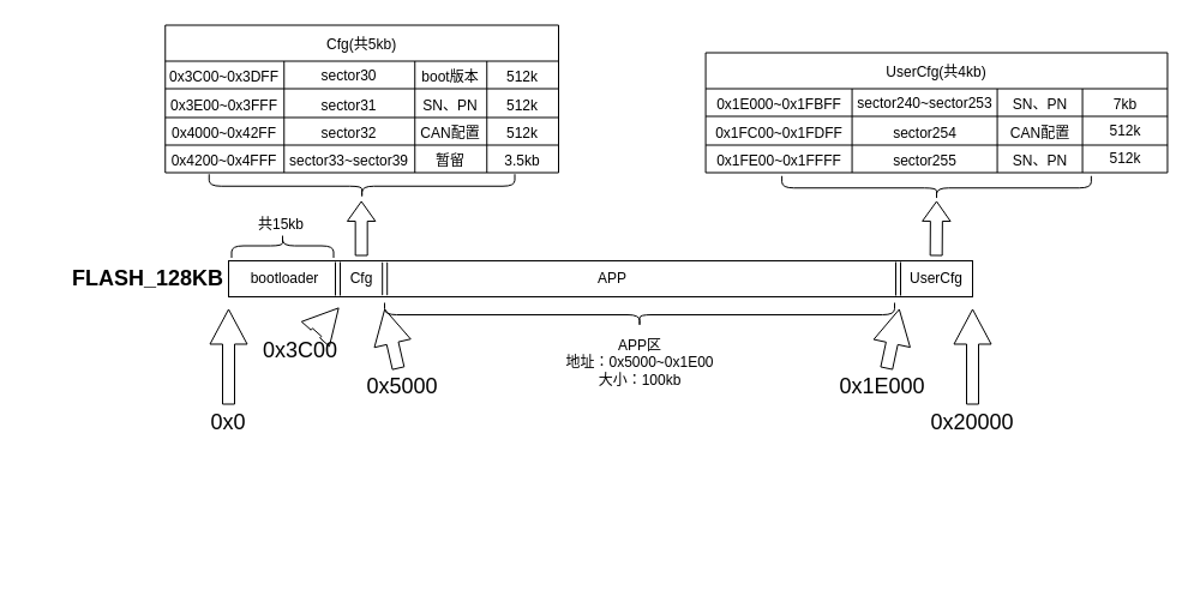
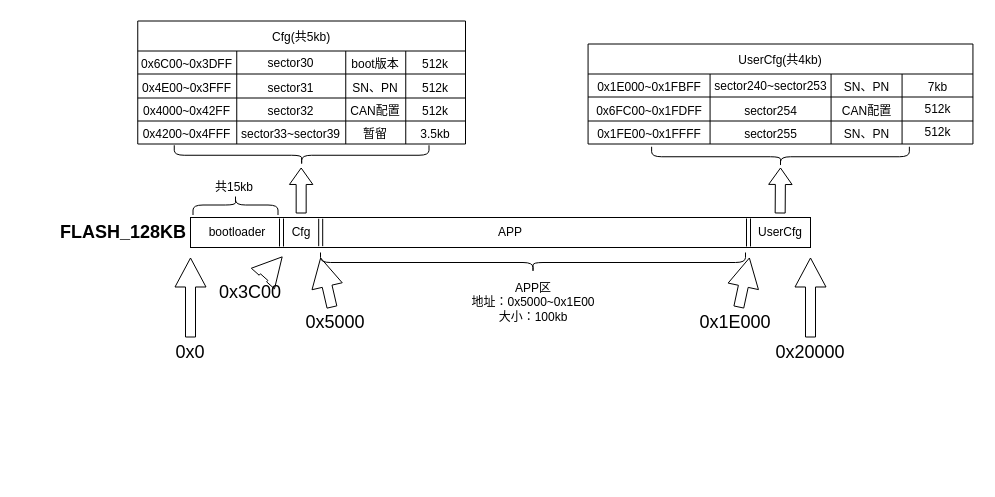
- <mxCell id="31" value="&lt;font style=&quot;font-size: 12px;&quot;&gt;0x3C00~0x3DFF&lt;/font&gt;" style="shape=partialRectangle;html=1;whiteSpace=wrap;connectable=0;strokeColor=inherit;overflow=hidden;fillColor=none;top=0;left=0;bottom=0;right=0;pointerEvents=1;fontSize=16;" vertex="1" parent="30"><mxGeometry width="99" height="23" as="geometry"><mxRectangle width="99" height="23" as="alternateBounds" /></mxGeometry></mxCell>
+ <mxCell id="31" value="&lt;font style=&quot;font-size: 12px;&quot;&gt;0x6C00~0x3DFF&lt;/font&gt;" style="shape=partialRectangle;html=1;whiteSpace=wrap;connectable=0;strokeColor=inherit;overflow=hidden;fillColor=none;top=0;left=0;bottom=0;right=0;pointerEvents=1;fontSize=16;" vertex="1" parent="30"><mxGeometry width="99" height="23" as="geometry"><mxRectangle width="99" height="23" as="alternateBounds" /></mxGeometry></mxCell>
- <mxCell id="36" value="&lt;font style=&quot;font-size: 12px;&quot;&gt;0x3E00~0x3FFF&lt;/font&gt;" style="shape=partialRectangle;html=1;whiteSpace=wrap;connectable=0;strokeColor=inherit;overflow=hidden;fillColor=none;top=0;left=0;bottom=0;right=0;pointerEvents=1;fontSize=16;" vertex="1" parent="35"><mxGeometry width="99" height="24" as="geometry"><mxRectangle width="99" height="24" as="alternateBounds" /></mxGeometry></mxCell>
+ <mxCell id="36" value="&lt;font style=&quot;font-size: 12px;&quot;&gt;0x4E00~0x3FFF&lt;/font&gt;" style="shape=partialRectangle;html=1;whiteSpace=wrap;connectable=0;strokeColor=inherit;overflow=hidden;fillColor=none;top=0;left=0;bottom=0;right=0;pointerEvents=1;fontSize=16;" vertex="1" parent="35"><mxGeometry width="99" height="24" as="geometry"><mxRectangle width="99" height="24" as="alternateBounds" /></mxGeometry></mxCell>
- <mxCell id="58" value="&lt;span style=&quot;font-size: 12px;&quot;&gt;0x1FC00~0x1FDFF&lt;/span&gt;" style="shape=partialRectangle;html=1;whiteSpace=wrap;connectable=0;strokeColor=inherit;overflow=hidden;fillColor=none;top=0;left=0;bottom=0;right=0;pointerEvents=1;fontSize=16;" vertex="1" parent="57"><mxGeometry width="122" height="24" as="geometry"><mxRectangle width="122" height="24" as="alternateBounds" /></mxGeometry></mxCell>
+ <mxCell id="58" value="&lt;span style=&quot;font-size: 12px;&quot;&gt;0x6FC00~0x1FDFF&lt;/span&gt;" style="shape=partialRectangle;html=1;whiteSpace=wrap;connectable=0;strokeColor=inherit;overflow=hidden;fillColor=none;top=0;left=0;bottom=0;right=0;pointerEvents=1;fontSize=16;" vertex="1" parent="57"><mxGeometry width="122" height="24" as="geometry"><mxRectangle width="122" height="24" as="alternateBounds" /></mxGeometry></mxCell>
